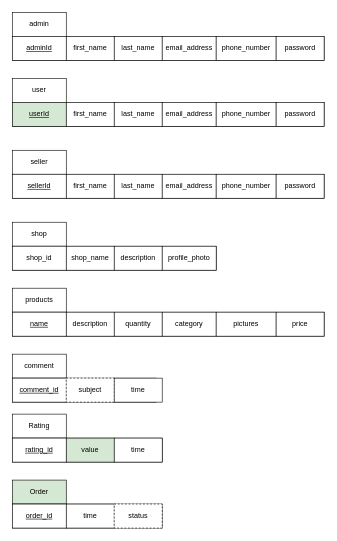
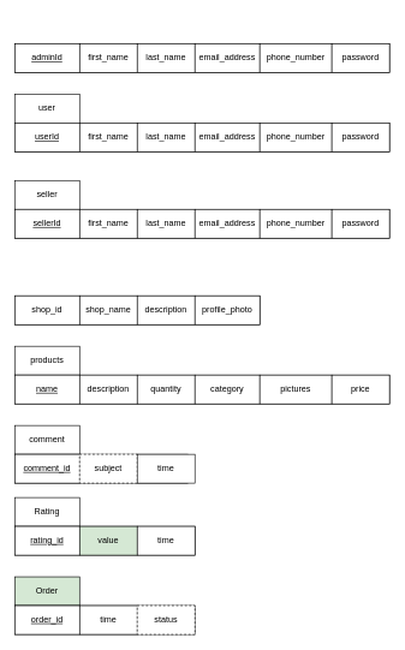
- <mxCell id="2" value="admin" style="rounded=0;whiteSpace=wrap;html=1;" vertex="1" parent="1"><mxGeometry x="20" y="20" width="90" height="40" as="geometry" /></mxCell>
- <mxCell id="12" value="&lt;u&gt;userId&lt;/u&gt;" style="rounded=0;whiteSpace=wrap;html=1;fillColor=#d5e8d4;" vertex="1" parent="1"><mxGeometry x="20" y="170" width="90" height="40" as="geometry" /></mxCell>
+ <mxCell id="12" value="&lt;u&gt;userId&lt;/u&gt;" style="rounded=0;whiteSpace=wrap;html=1;" vertex="1" parent="1"><mxGeometry x="20" y="170" width="90" height="40" as="geometry" /></mxCell>
- <mxCell id="26" value="shop" style="rounded=0;whiteSpace=wrap;html=1;" vertex="1" parent="1"><mxGeometry x="20" y="370" width="90" height="40" as="geometry" /></mxCell>
